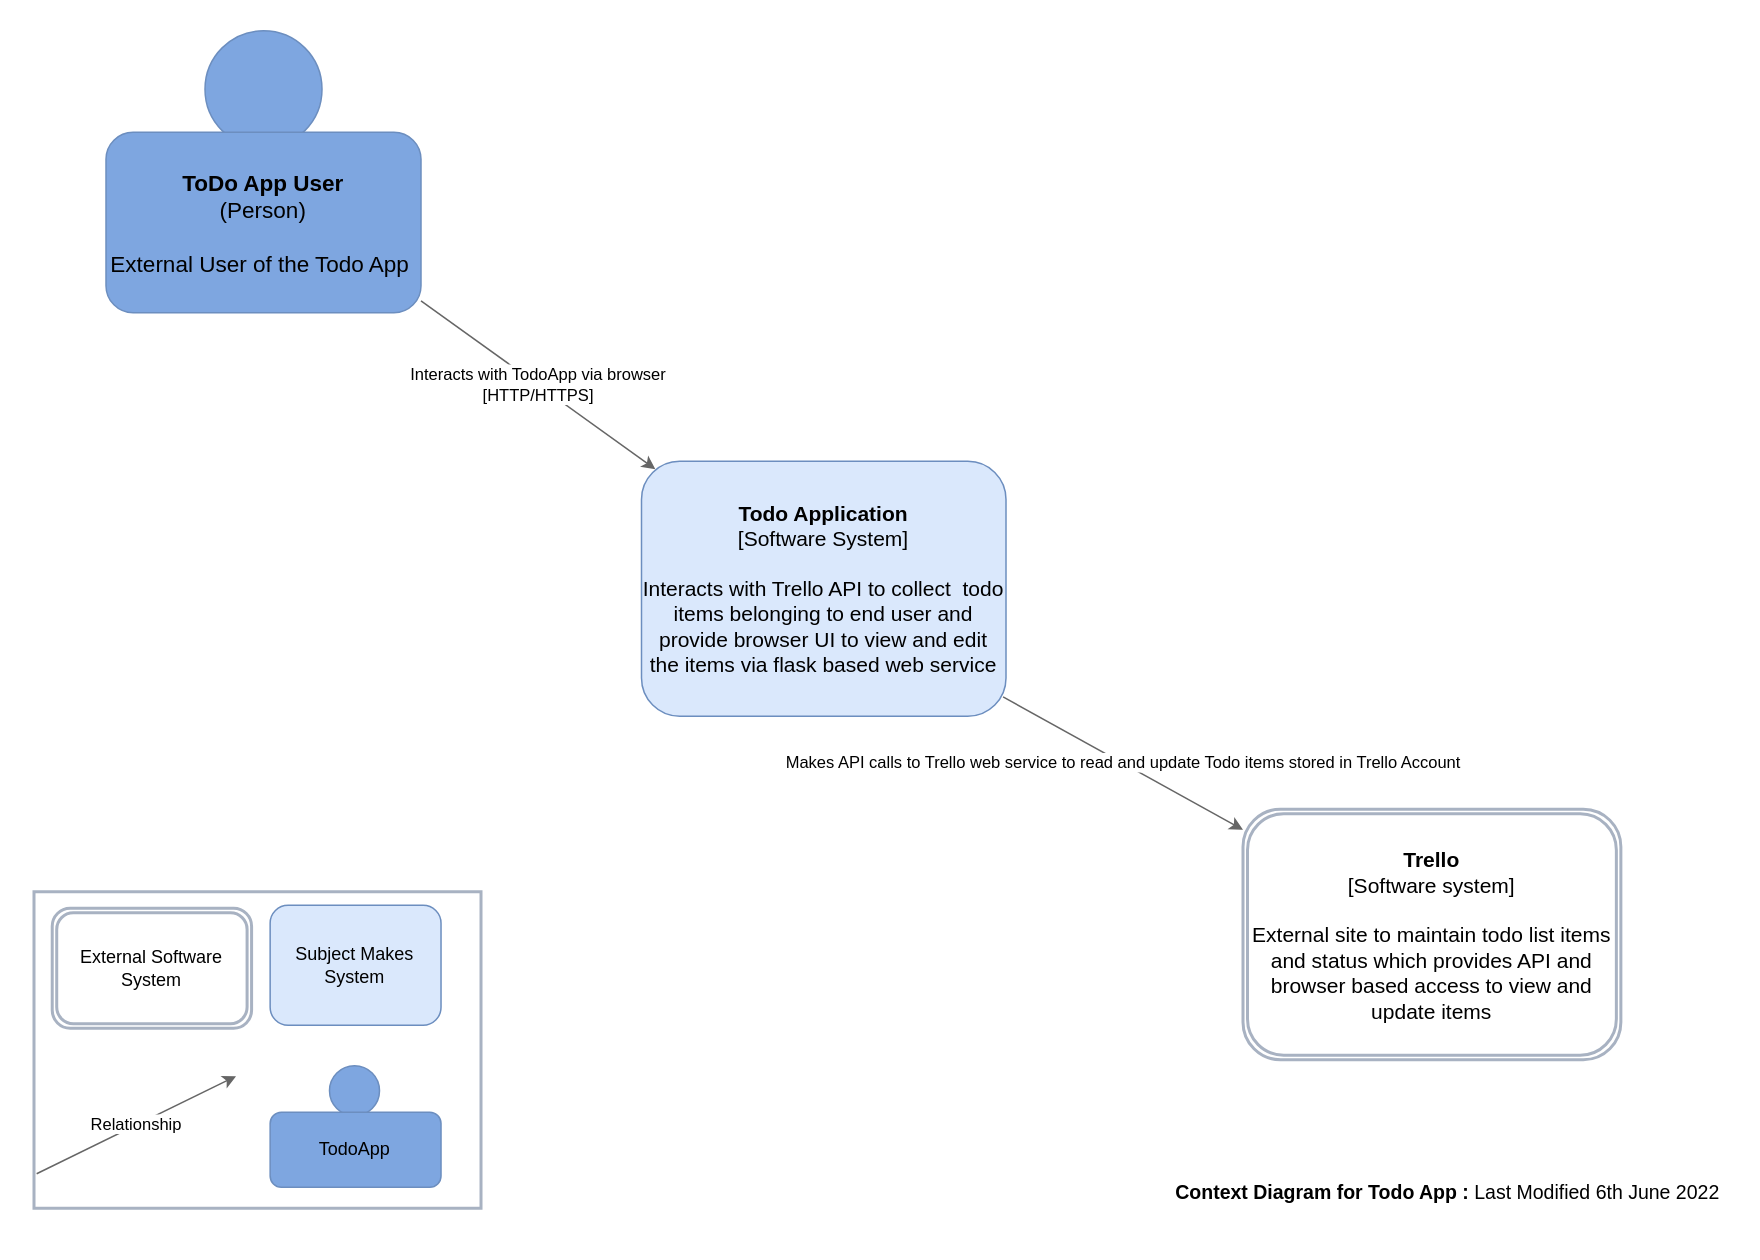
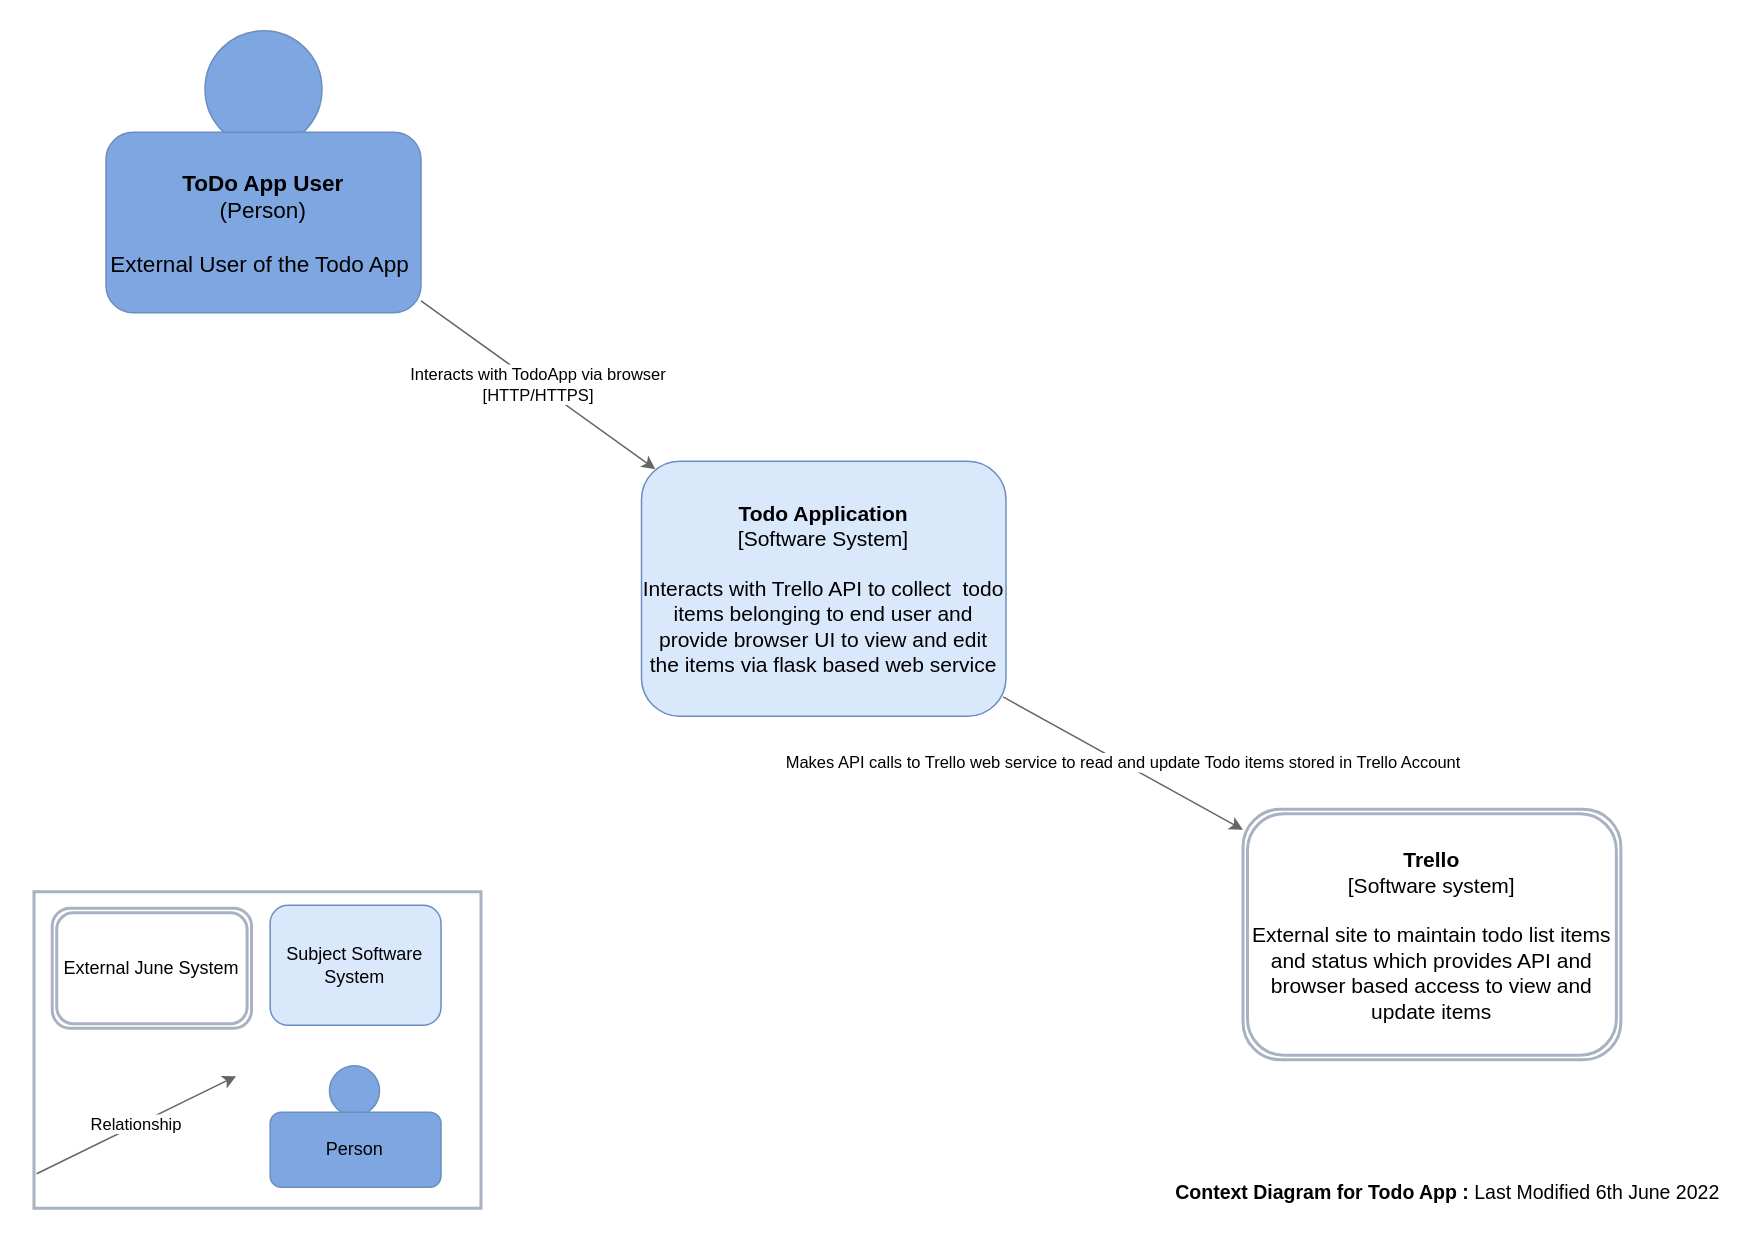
- <mxCell id="5" value="Subject Makes System" style="rounded=1;whiteSpace=wrap;html=1;fillColor=#dae8fc;strokeColor=#6c8ebf;" parent="3" vertex="1"><mxGeometry x="159.433" y="12" width="113.924" height="80" as="geometry" /></mxCell>
+ <mxCell id="5" value="Subject Software System" style="rounded=1;whiteSpace=wrap;html=1;fillColor=#dae8fc;strokeColor=#6c8ebf;" parent="3" vertex="1"><mxGeometry x="159.433" y="12" width="113.924" height="80" as="geometry" /></mxCell>
- <mxCell id="6" value="External Software System" style="shape=ext;double=1;rounded=1;whiteSpace=wrap;html=1;strokeWidth=2;strokeColor=#A8B2C2;" parent="3" vertex="1"><mxGeometry x="14.15" y="14" width="132.911" height="80" as="geometry" /></mxCell>
+ <mxCell id="6" value="External June System" style="shape=ext;double=1;rounded=1;whiteSpace=wrap;html=1;strokeWidth=2;strokeColor=#A8B2C2;" parent="3" vertex="1"><mxGeometry x="14.15" y="14" width="132.911" height="80" as="geometry" /></mxCell>
- <mxCell id="10" value="TodoApp" style="rounded=1;whiteSpace=wrap;html=1;fillColor=#7EA6E0;strokeColor=#6c8ebf;" parent="8" vertex="1"><mxGeometry y="32" width="113.924" height="50" as="geometry" /></mxCell>
+ <mxCell id="10" value="Person" style="rounded=1;whiteSpace=wrap;html=1;fillColor=#7EA6E0;strokeColor=#6c8ebf;" parent="8" vertex="1"><mxGeometry y="32" width="113.924" height="50" as="geometry" /></mxCell>
